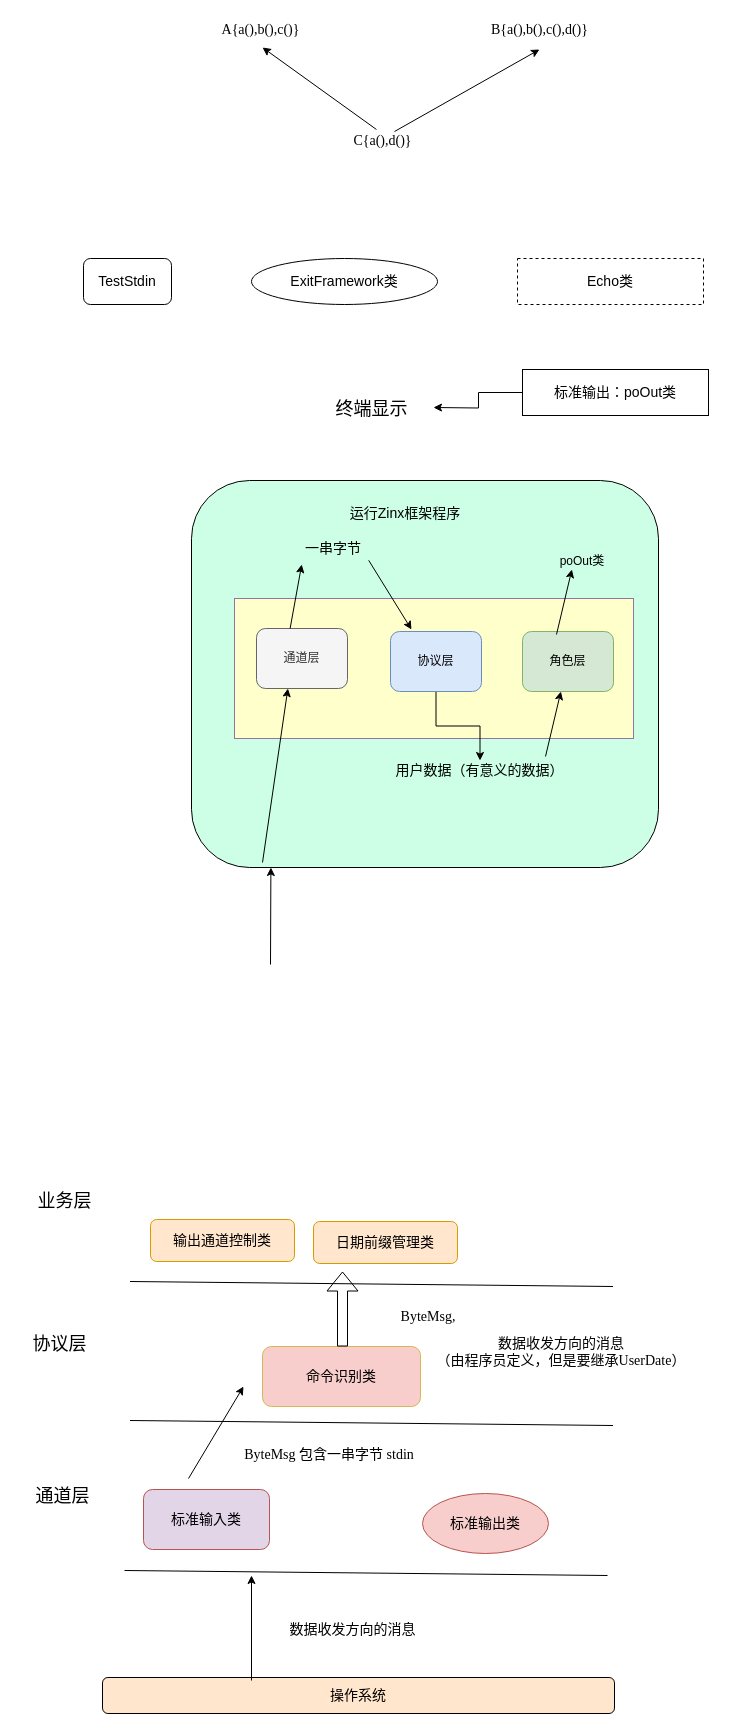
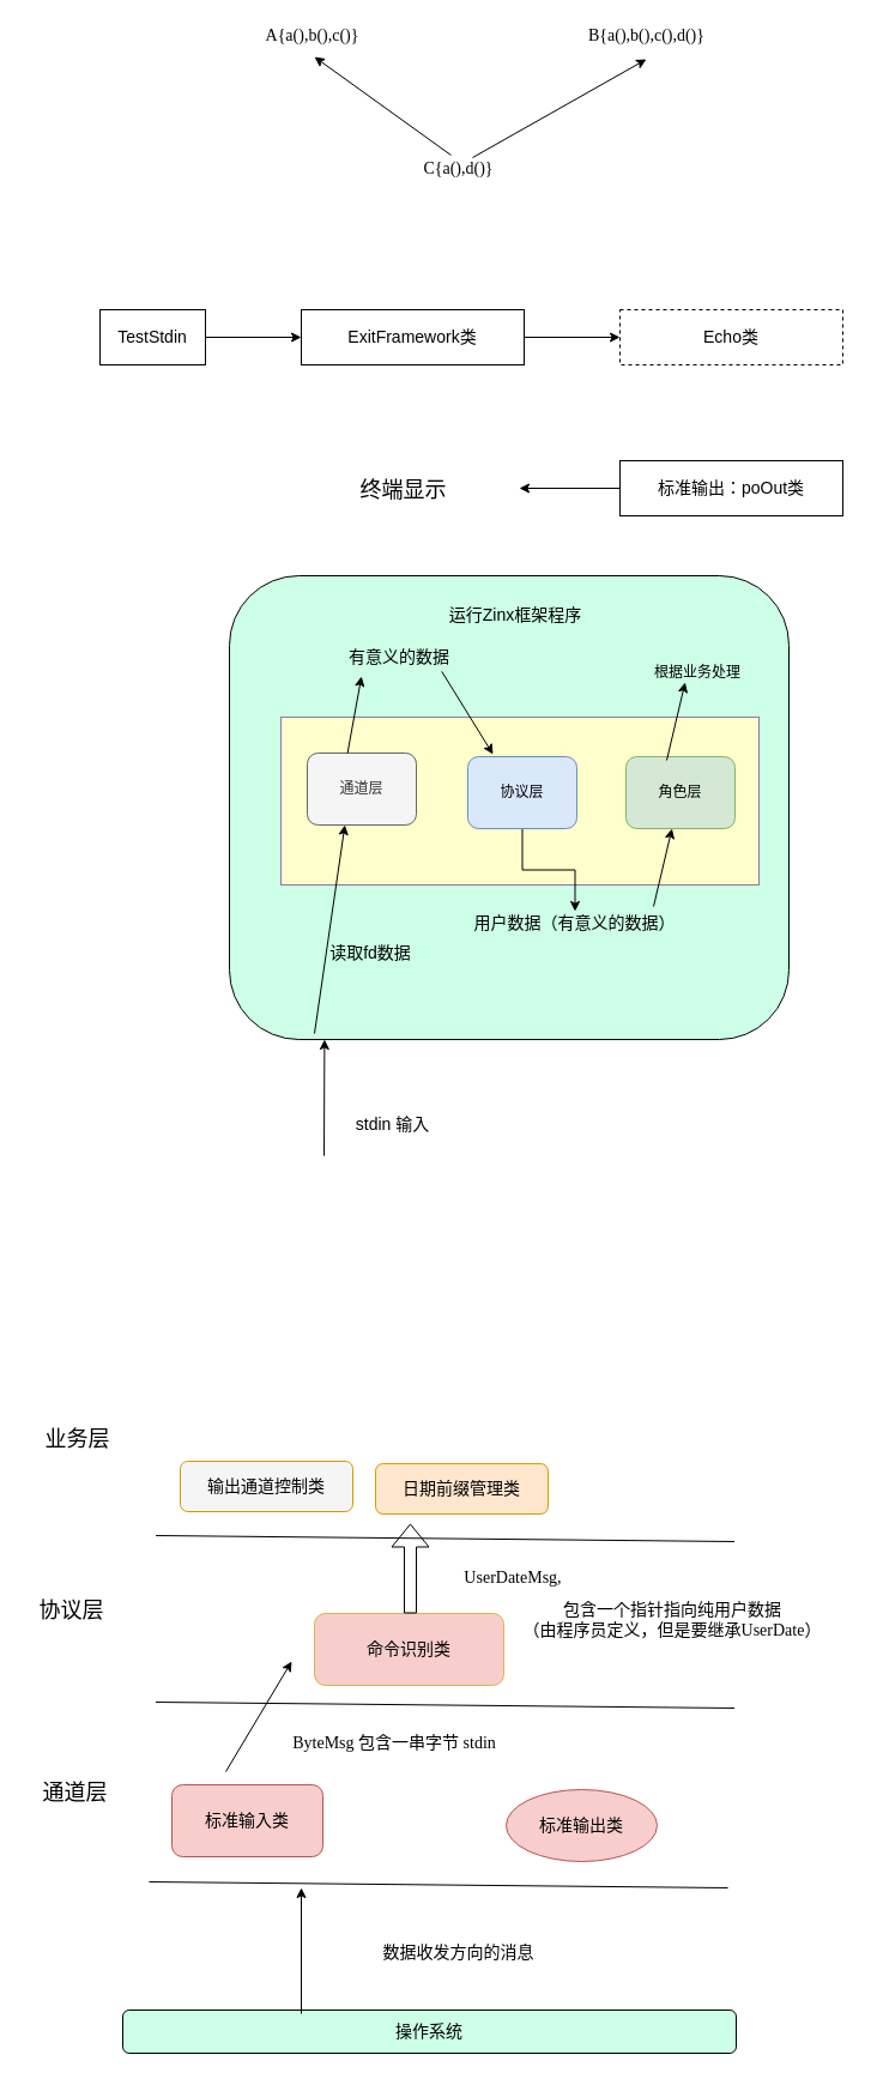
- <mxCell id="8" value="&lt;font style=&quot;font-size: 14px&quot;&gt;TestStdin&lt;/font&gt;" style="whiteSpace=wrap;html=1;rounded=1;" parent="1" vertex="1"><mxGeometry x="83" y="258" width="88" height="46" as="geometry" /></mxCell>
+ <mxCell id="8" value="&lt;font style=&quot;font-size: 14px&quot;&gt;TestStdin&lt;/font&gt;" style="rounded=0;whiteSpace=wrap;html=1;" parent="1" vertex="1"><mxGeometry x="83" y="258" width="88" height="46" as="geometry" /></mxCell>
+ <mxCell id="7" value="" style="edgeStyle=orthogonalEdgeStyle;rounded=0;orthogonalLoop=1;jettySize=auto;html=1;" parent="1" source="8" target="10" edge="1"><mxGeometry relative="1" as="geometry" /></mxCell>
- <mxCell id="10" value="&lt;font style=&quot;font-size: 14px&quot;&gt;ExitFramework类&lt;/font&gt;" style="ellipse;whiteSpace=wrap;html=1;" parent="1" vertex="1"><mxGeometry x="251" y="258" width="186" height="46" as="geometry" /></mxCell>
+ <mxCell id="10" value="&lt;font style=&quot;font-size: 14px&quot;&gt;ExitFramework类&lt;/font&gt;" style="rounded=0;whiteSpace=wrap;html=1;" parent="1" vertex="1"><mxGeometry x="251" y="258" width="186" height="46" as="geometry" /></mxCell>
+ <mxCell id="9" value="" style="edgeStyle=orthogonalEdgeStyle;rounded=0;orthogonalLoop=1;jettySize=auto;html=1;" parent="1" source="10" target="11" edge="1"><mxGeometry relative="1" as="geometry" /></mxCell>
- <mxCell id="13" value="&lt;font style=&quot;font-size: 14px&quot;&gt;标准输出：poOut类&lt;/font&gt;" style="rounded=0;whiteSpace=wrap;html=1;" parent="1" vertex="1"><mxGeometry x="522" y="369" width="186" height="46" as="geometry" /></mxCell>
+ <mxCell id="13" value="&lt;font style=&quot;font-size: 14px&quot;&gt;标准输出：poOut类&lt;/font&gt;" style="rounded=0;whiteSpace=wrap;html=1;" parent="1" vertex="1"><mxGeometry x="517" y="384" width="186" height="46" as="geometry" /></mxCell>
- <mxCell id="14" value="&lt;font style=&quot;font-size: 18px&quot; face=&quot;Garamond&quot;&gt;终端显示&lt;/font&gt;" style="text;html=1;align=center;verticalAlign=middle;resizable=0;points=[];autosize=1;" parent="1" vertex="1"><mxGeometry x="330" y="400" width="82" height="18" as="geometry" /></mxCell>
+ <mxCell id="14" value="&lt;font style=&quot;font-size: 18px&quot; face=&quot;Garamond&quot;&gt;终端显示&lt;/font&gt;" style="text;html=1;align=center;verticalAlign=middle;resizable=0;points=[];autosize=1;" parent="1" vertex="1"><mxGeometry x="295" y="400" width="82" height="18" as="geometry" /></mxCell>
- <mxCell id="21" value="&lt;font style=&quot;font-size: 14px&quot;&gt;运行Zinx框架程序&lt;/font&gt;" style="text;html=1;strokeColor=none;fillColor=none;align=center;verticalAlign=middle;whiteSpace=wrap;rounded=0;" parent="1" vertex="1"><mxGeometry x="326" y="503" width="158" height="20" as="geometry" /></mxCell>
+ <mxCell id="21" value="&lt;font style=&quot;font-size: 14px&quot;&gt;运行Zinx框架程序&lt;/font&gt;" style="text;html=1;strokeColor=none;fillColor=none;align=center;verticalAlign=middle;whiteSpace=wrap;rounded=0;" parent="1" vertex="1"><mxGeometry x="351" y="503" width="158" height="20" as="geometry" /></mxCell>
- <mxCell id="27" value="&lt;font style=&quot;font-size: 14px&quot;&gt;一串字节&lt;/font&gt;" style="text;html=1;strokeColor=none;fillColor=none;align=center;verticalAlign=middle;whiteSpace=wrap;rounded=0;" parent="1" vertex="1"><mxGeometry x="285" y="538" width="95.5" height="20" as="geometry" /></mxCell>
+ <mxCell id="27" value="&lt;font style=&quot;font-size: 14px&quot;&gt;有意义的数据&lt;/font&gt;" style="text;html=1;strokeColor=none;fillColor=none;align=center;verticalAlign=middle;whiteSpace=wrap;rounded=0;" parent="1" vertex="1"><mxGeometry x="285" y="538" width="95.5" height="20" as="geometry" /></mxCell>
- <mxCell id="31" value="poOut类" style="text;html=1;strokeColor=none;fillColor=none;align=center;verticalAlign=middle;whiteSpace=wrap;rounded=0;" parent="1" vertex="1"><mxGeometry x="542" y="551" width="79.5" height="20" as="geometry" /></mxCell>
+ <mxCell id="31" value="根据业务处理" style="text;html=1;strokeColor=none;fillColor=none;align=center;verticalAlign=middle;whiteSpace=wrap;rounded=0;" parent="1" vertex="1"><mxGeometry x="542" y="551" width="79.5" height="20" as="geometry" /></mxCell>
+ <mxCell id="25" value="&lt;font style=&quot;font-size: 14px&quot;&gt;读取fd数据&lt;/font&gt;" style="text;html=1;strokeColor=none;fillColor=none;align=center;verticalAlign=middle;whiteSpace=wrap;rounded=0;" parent="1" vertex="1"><mxGeometry x="230" y="785" width="158" height="20" as="geometry" /></mxCell>
+ <mxCell id="23" value="&lt;font style=&quot;font-size: 14px&quot;&gt;stdin 输入&lt;/font&gt;" style="text;html=1;strokeColor=none;fillColor=none;align=center;verticalAlign=middle;whiteSpace=wrap;rounded=0;" parent="1" vertex="1"><mxGeometry x="288" y="928" width="79" height="20" as="geometry" /></mxCell>
- <mxCell id="45" value="&lt;span style=&quot;font-size: 14px&quot;&gt;输出通道控制类&lt;/span&gt;" style="rounded=1;whiteSpace=wrap;html=1;fillColor=#ffe6cc;strokeColor=#d79b00;" parent="1" vertex="1"><mxGeometry x="150" y="1219" width="144" height="42" as="geometry" /></mxCell>
+ <mxCell id="45" value="&lt;span style=&quot;font-size: 14px&quot;&gt;输出通道控制类&lt;/span&gt;" style="rounded=1;whiteSpace=wrap;html=1;fillColor=#f5f5f5;strokeColor=#d79b00;" parent="1" vertex="1"><mxGeometry x="150" y="1219" width="144" height="42" as="geometry" /></mxCell>
- <mxCell id="50" value="&lt;font style=&quot;font-size: 14px&quot; face=&quot;Comic Sans MS&quot;&gt;ByteMsg,&lt;/font&gt;" style="text;html=1;strokeColor=none;fillColor=none;align=center;verticalAlign=middle;whiteSpace=wrap;rounded=0;" parent="1" vertex="1"><mxGeometry x="367" y="1307" width="122" height="20" as="geometry" /></mxCell>
+ <mxCell id="50" value="&lt;font style=&quot;font-size: 14px&quot; face=&quot;Comic Sans MS&quot;&gt;UserDateMsg,&lt;/font&gt;" style="text;html=1;strokeColor=none;fillColor=none;align=center;verticalAlign=middle;whiteSpace=wrap;rounded=0;" parent="1" vertex="1"><mxGeometry x="367" y="1307" width="122" height="20" as="geometry" /></mxCell>
- <mxCell id="51" value="&lt;font style=&quot;font-size: 14px&quot; face=&quot;Comic Sans MS&quot;&gt;数据收发方向的消息&lt;br&gt;（由程序员定义，但是要继承UserDate）&lt;/font&gt;" style="text;html=1;strokeColor=none;fillColor=none;align=center;verticalAlign=middle;whiteSpace=wrap;rounded=0;" parent="1" vertex="1"><mxGeometry x="412" y="1339" width="298" height="26" as="geometry" /></mxCell>
+ <mxCell id="51" value="&lt;font style=&quot;font-size: 14px&quot; face=&quot;Comic Sans MS&quot;&gt;包含一个指针指向纯用户数据&lt;br&gt;（由程序员定义，但是要继承UserDate）&lt;/font&gt;" style="text;html=1;strokeColor=none;fillColor=none;align=center;verticalAlign=middle;whiteSpace=wrap;rounded=0;" parent="1" vertex="1"><mxGeometry x="412" y="1339" width="298" height="26" as="geometry" /></mxCell>
- <mxCell id="42" value="&lt;font style=&quot;font-size: 14px&quot;&gt;标准输入类&lt;/font&gt;" style="rounded=1;whiteSpace=wrap;html=1;fillColor=#e1d5e7;strokeColor=#b85450;" parent="1" vertex="1"><mxGeometry x="143" y="1489" width="126" height="60" as="geometry" /></mxCell>
+ <mxCell id="42" value="&lt;font style=&quot;font-size: 14px&quot;&gt;标准输入类&lt;/font&gt;" style="rounded=1;whiteSpace=wrap;html=1;fillColor=#f8cecc;strokeColor=#b85450;" parent="1" vertex="1"><mxGeometry x="143" y="1489" width="126" height="60" as="geometry" /></mxCell>
- <mxCell id="41" value="&lt;font style=&quot;font-size: 14px&quot;&gt;数据收发方向的消息&lt;/font&gt;" style="text;html=1;strokeColor=none;fillColor=none;align=center;verticalAlign=middle;whiteSpace=wrap;rounded=0;" parent="1" vertex="1"><mxGeometry x="268" y="1619" width="169" height="20" as="geometry" /></mxCell>
+ <mxCell id="41" value="&lt;font style=&quot;font-size: 14px&quot;&gt;数据收发方向的消息&lt;/font&gt;" style="text;html=1;strokeColor=none;fillColor=none;align=center;verticalAlign=middle;whiteSpace=wrap;rounded=0;" parent="1" vertex="1"><mxGeometry x="298" y="1619" width="169" height="20" as="geometry" /></mxCell>
- <mxCell id="39" value="&lt;font style=&quot;font-size: 14px&quot;&gt;操作系统&lt;/font&gt;" style="rounded=1;whiteSpace=wrap;html=1;fillColor=#ffe6cc;" parent="1" vertex="1"><mxGeometry x="102" y="1677" width="512" height="36" as="geometry" /></mxCell>
+ <mxCell id="39" value="&lt;font style=&quot;font-size: 14px&quot;&gt;操作系统&lt;/font&gt;" style="rounded=1;whiteSpace=wrap;html=1;fillColor=#CCFFE6;" parent="1" vertex="1"><mxGeometry x="102" y="1677" width="512" height="36" as="geometry" /></mxCell>
